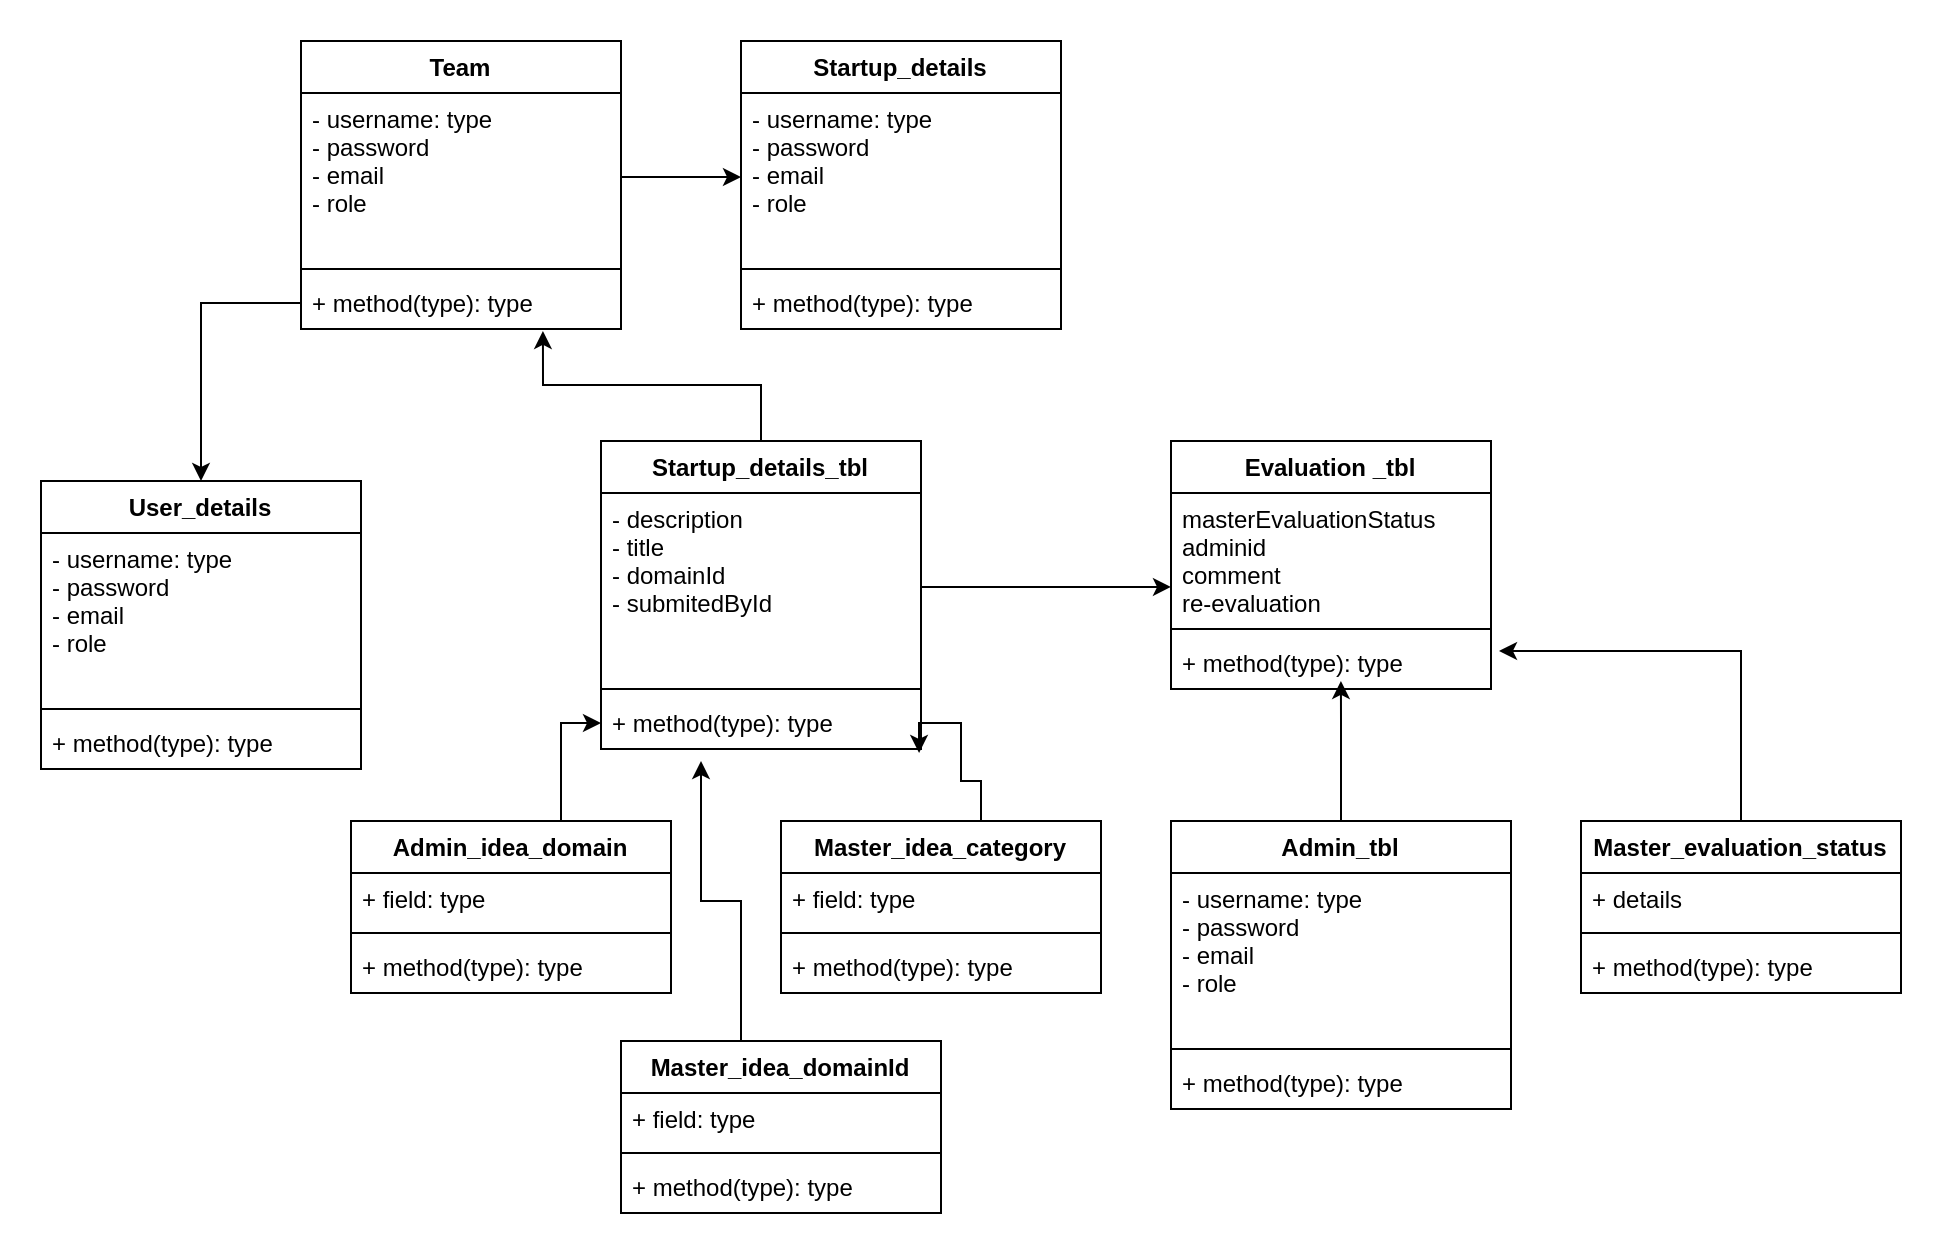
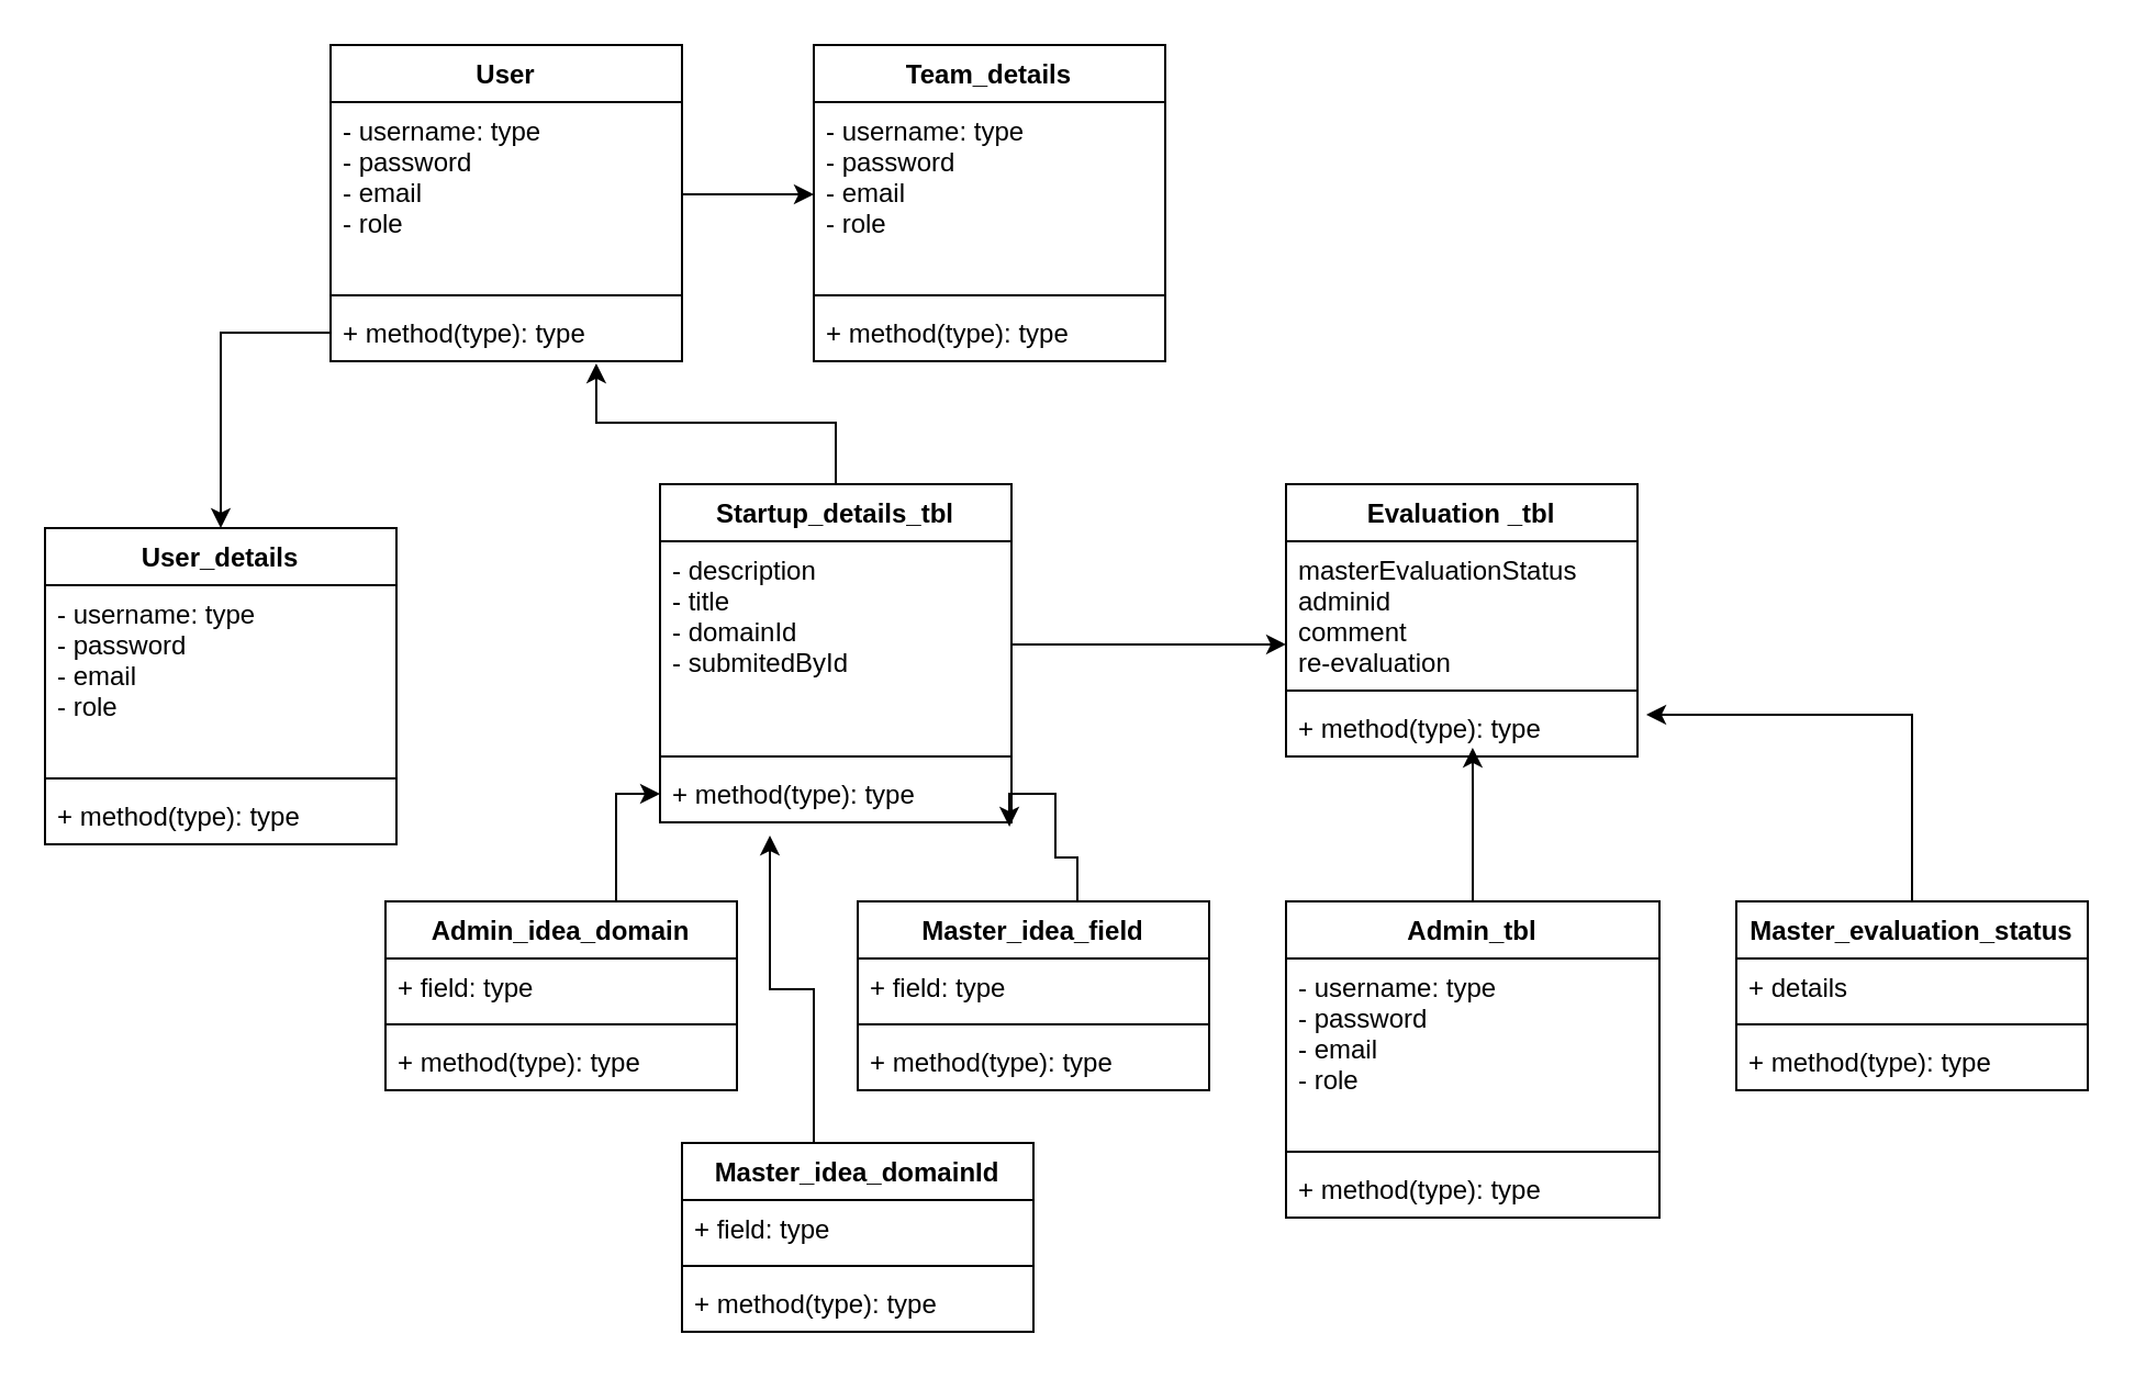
- <mxCell id="2" value="Team" style="swimlane;fontStyle=1;align=center;verticalAlign=top;childLayout=stackLayout;horizontal=1;startSize=26;horizontalStack=0;resizeParent=1;resizeParentMax=0;resizeLast=0;collapsible=1;marginBottom=0;" parent="1" vertex="1"><mxGeometry x="150" y="20" width="160" height="144" as="geometry" /></mxCell>
+ <mxCell id="2" value="User" style="swimlane;fontStyle=1;align=center;verticalAlign=top;childLayout=stackLayout;horizontal=1;startSize=26;horizontalStack=0;resizeParent=1;resizeParentMax=0;resizeLast=0;collapsible=1;marginBottom=0;" parent="1" vertex="1"><mxGeometry x="150" y="20" width="160" height="144" as="geometry" /></mxCell>
- <mxCell id="6" value="Startup_details" style="swimlane;fontStyle=1;align=center;verticalAlign=top;childLayout=stackLayout;horizontal=1;startSize=26;horizontalStack=0;resizeParent=1;resizeParentMax=0;resizeLast=0;collapsible=1;marginBottom=0;" parent="1" vertex="1"><mxGeometry x="370" y="20" width="160" height="144" as="geometry" /></mxCell>
+ <mxCell id="6" value="Team_details" style="swimlane;fontStyle=1;align=center;verticalAlign=top;childLayout=stackLayout;horizontal=1;startSize=26;horizontalStack=0;resizeParent=1;resizeParentMax=0;resizeLast=0;collapsible=1;marginBottom=0;" parent="1" vertex="1"><mxGeometry x="370" y="20" width="160" height="144" as="geometry" /></mxCell>
- <mxCell id="14" value="Master_idea_category" style="swimlane;fontStyle=1;align=center;verticalAlign=top;childLayout=stackLayout;horizontal=1;startSize=26;horizontalStack=0;resizeParent=1;resizeParentMax=0;resizeLast=0;collapsible=1;marginBottom=0;" parent="1" vertex="1"><mxGeometry x="390" y="410" width="160" height="86" as="geometry" /></mxCell>
+ <mxCell id="14" value="Master_idea_field" style="swimlane;fontStyle=1;align=center;verticalAlign=top;childLayout=stackLayout;horizontal=1;startSize=26;horizontalStack=0;resizeParent=1;resizeParentMax=0;resizeLast=0;collapsible=1;marginBottom=0;" parent="1" vertex="1"><mxGeometry x="390" y="410" width="160" height="86" as="geometry" /></mxCell>
